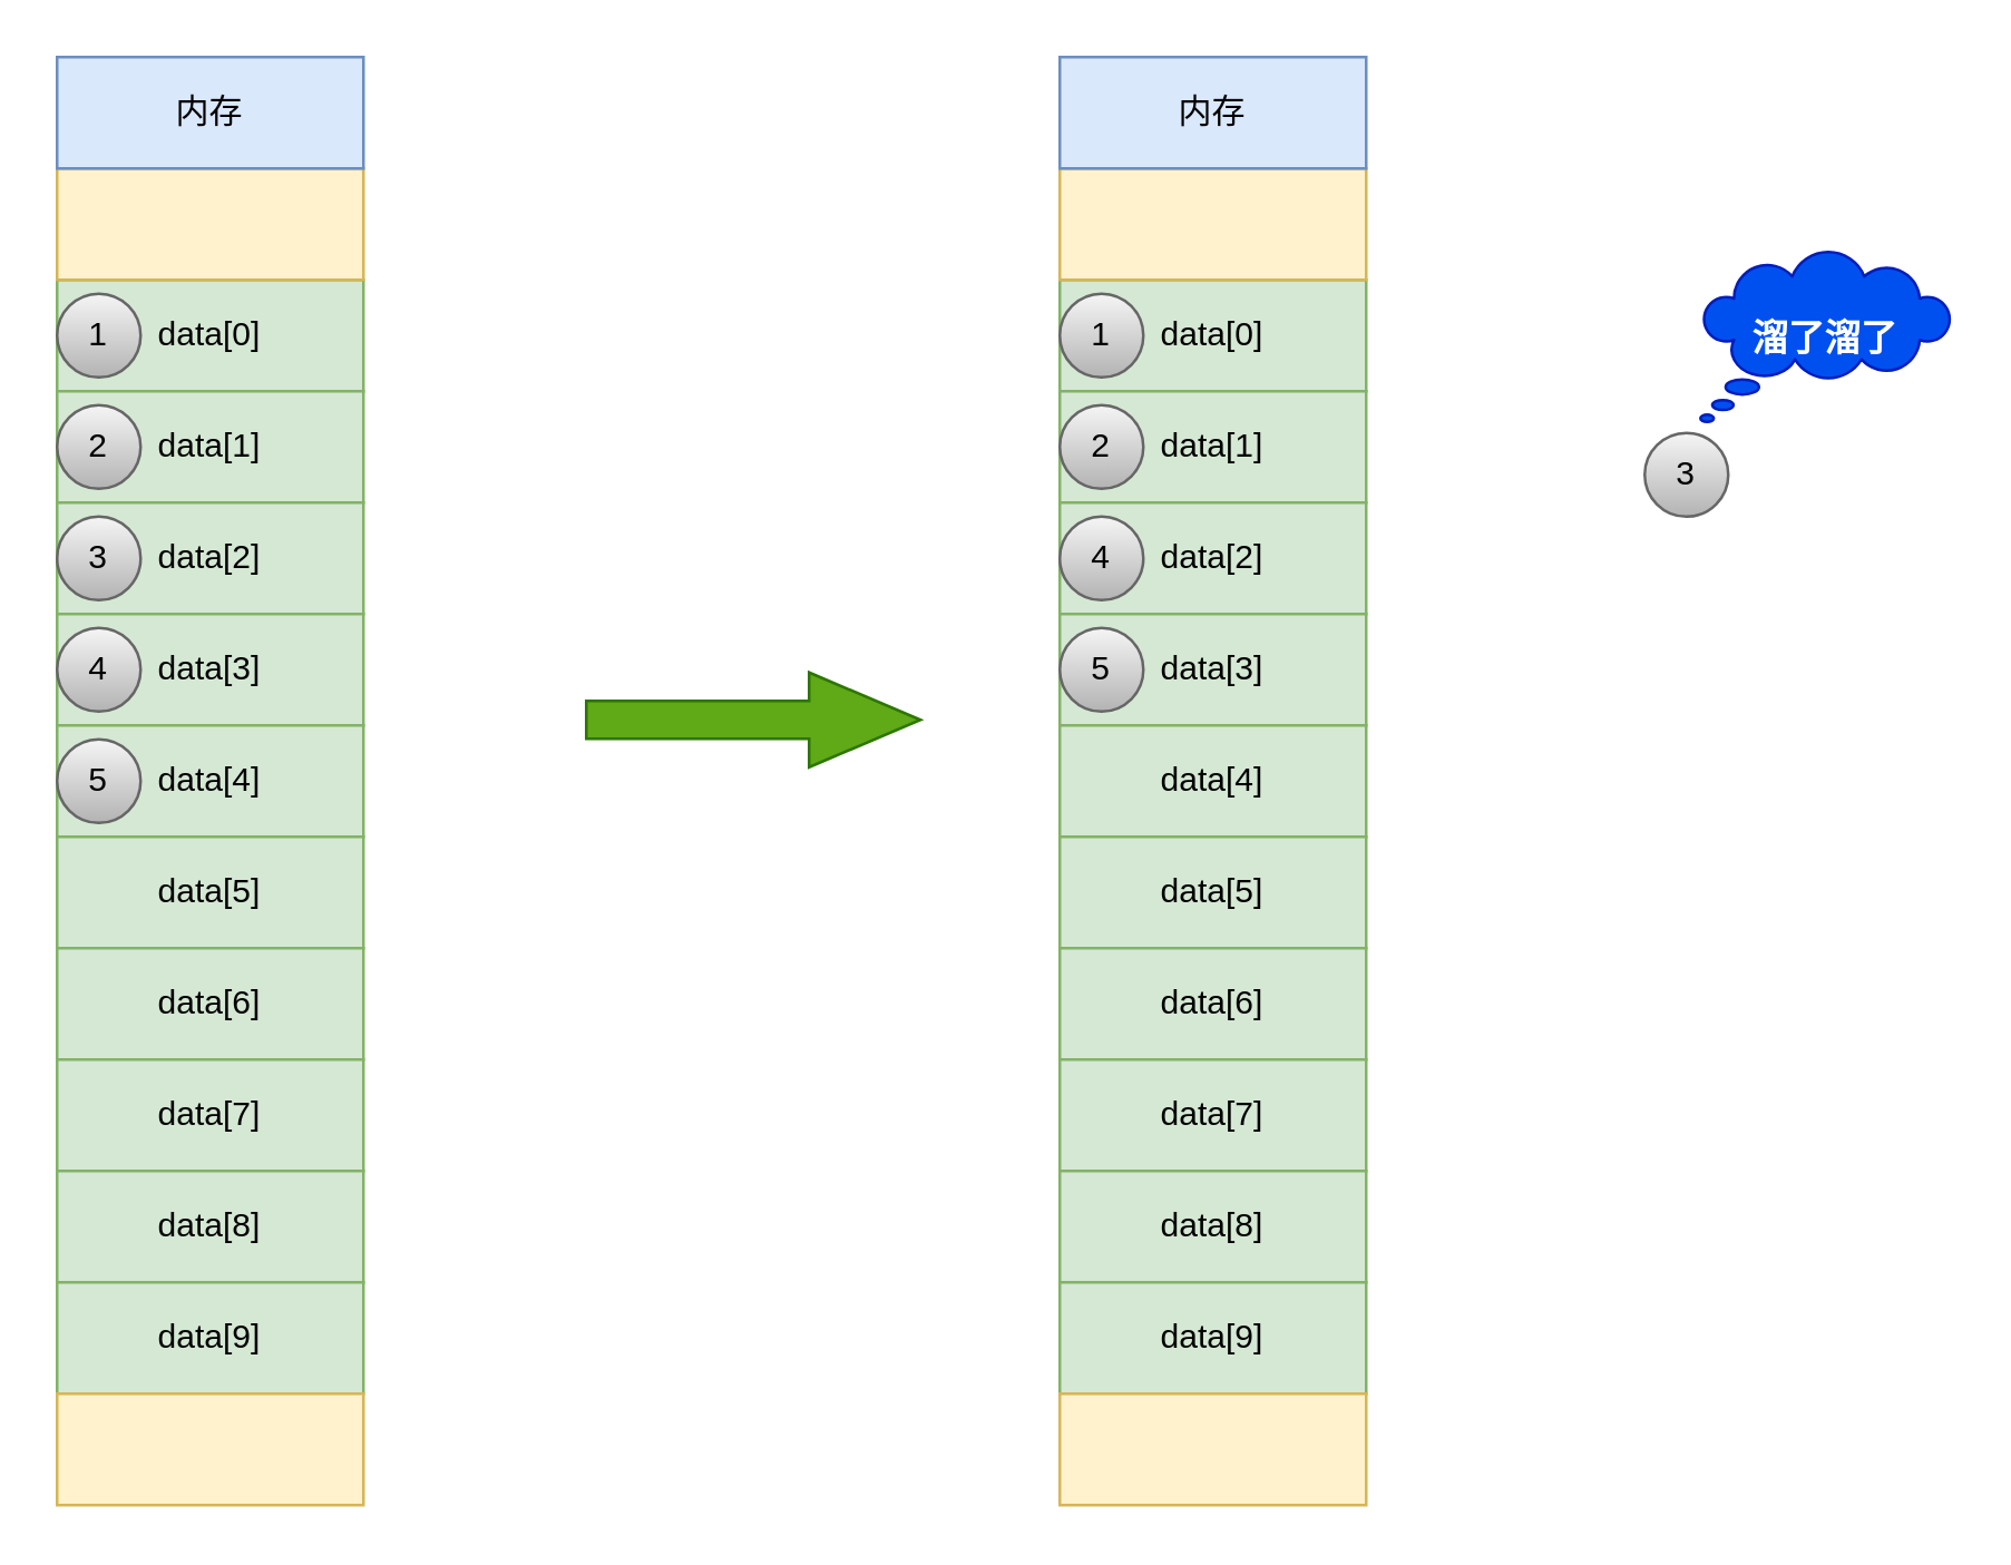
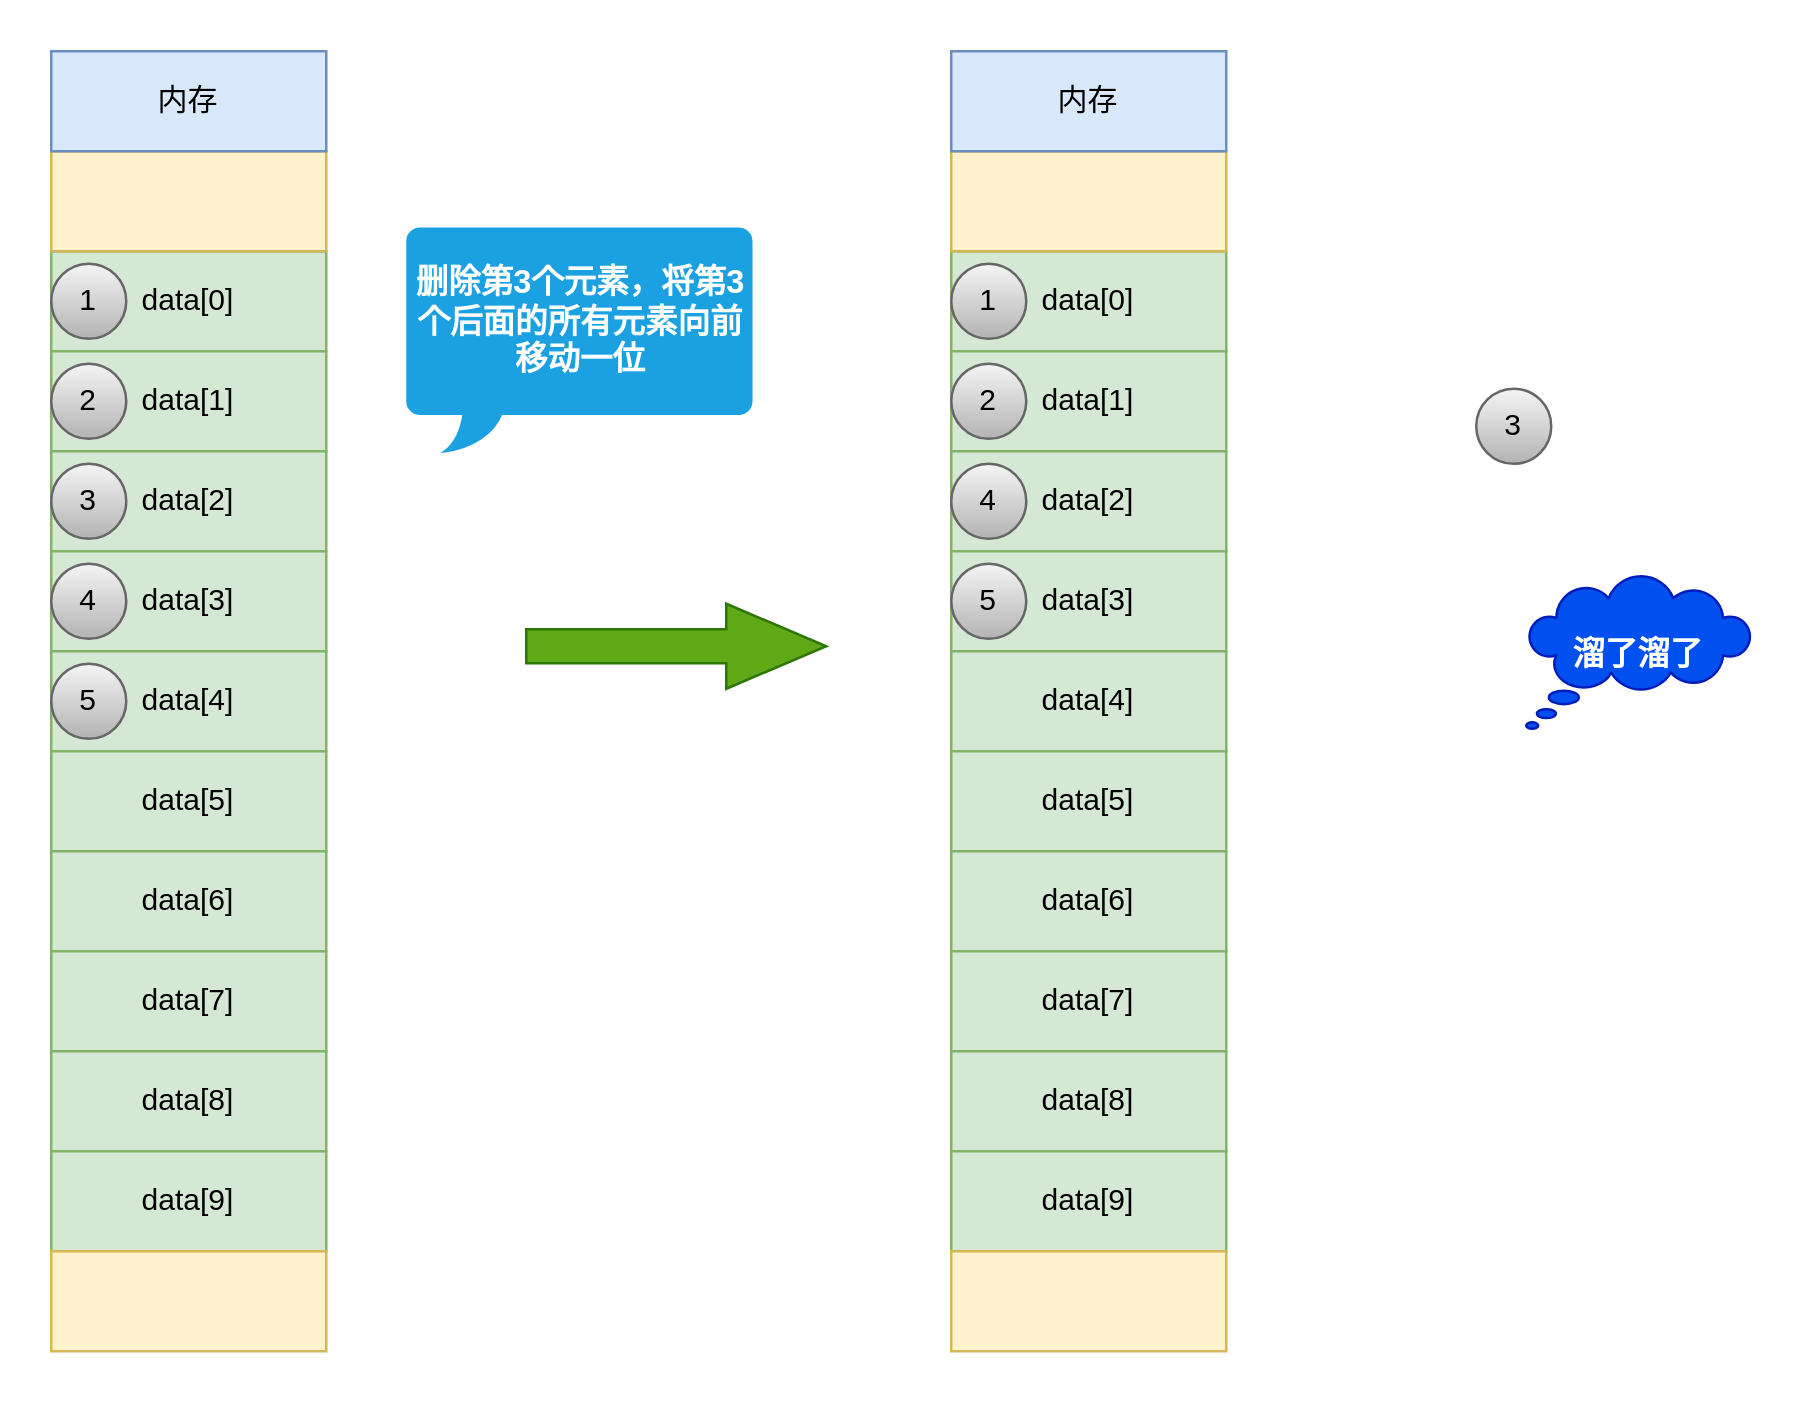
- <mxCell id="40" value="&lt;font style=&quot;font-size: 13px&quot; color=&quot;#ffffff&quot;&gt;&lt;b&gt;溜了溜了&lt;/b&gt;&lt;/font&gt;" style="whiteSpace=wrap;html=1;shape=mxgraph.basic.cloud_callout;fillColor=#0050ef;strokeColor=#001DBC;fontColor=#ffffff;" vertex="1" parent="1"><mxGeometry x="610" y="90" width="90" height="61" as="geometry" /></mxCell>
+ <mxCell id="40" value="&lt;font style=&quot;font-size: 13px&quot; color=&quot;#ffffff&quot;&gt;&lt;b&gt;溜了溜了&lt;/b&gt;&lt;/font&gt;" style="whiteSpace=wrap;html=1;shape=mxgraph.basic.cloud_callout;fillColor=#0050ef;strokeColor=#001DBC;fontColor=#ffffff;" vertex="1" parent="1"><mxGeometry x="610" y="230" width="90" height="61" as="geometry" /></mxCell>
+ <mxCell id="20" value="&lt;span&gt;&lt;font style=&quot;font-size: 13px&quot; color=&quot;#ffffff&quot;&gt;&lt;b&gt;删除第3个元素，将第3个后面的所有元素向前移动一位&lt;/b&gt;&lt;/font&gt;&lt;/span&gt;" style="whiteSpace=wrap;html=1;shape=mxgraph.basic.roundRectCallout;dx=30;dy=15;size=5;boundedLbl=1;fillColor=#1ba1e2;fontColor=#ffffff;strokeColor=#1BA1E2;" vertex="1" parent="1"><mxGeometry x="162.5" y="91" width="137.5" height="89" as="geometry" /></mxCell>
